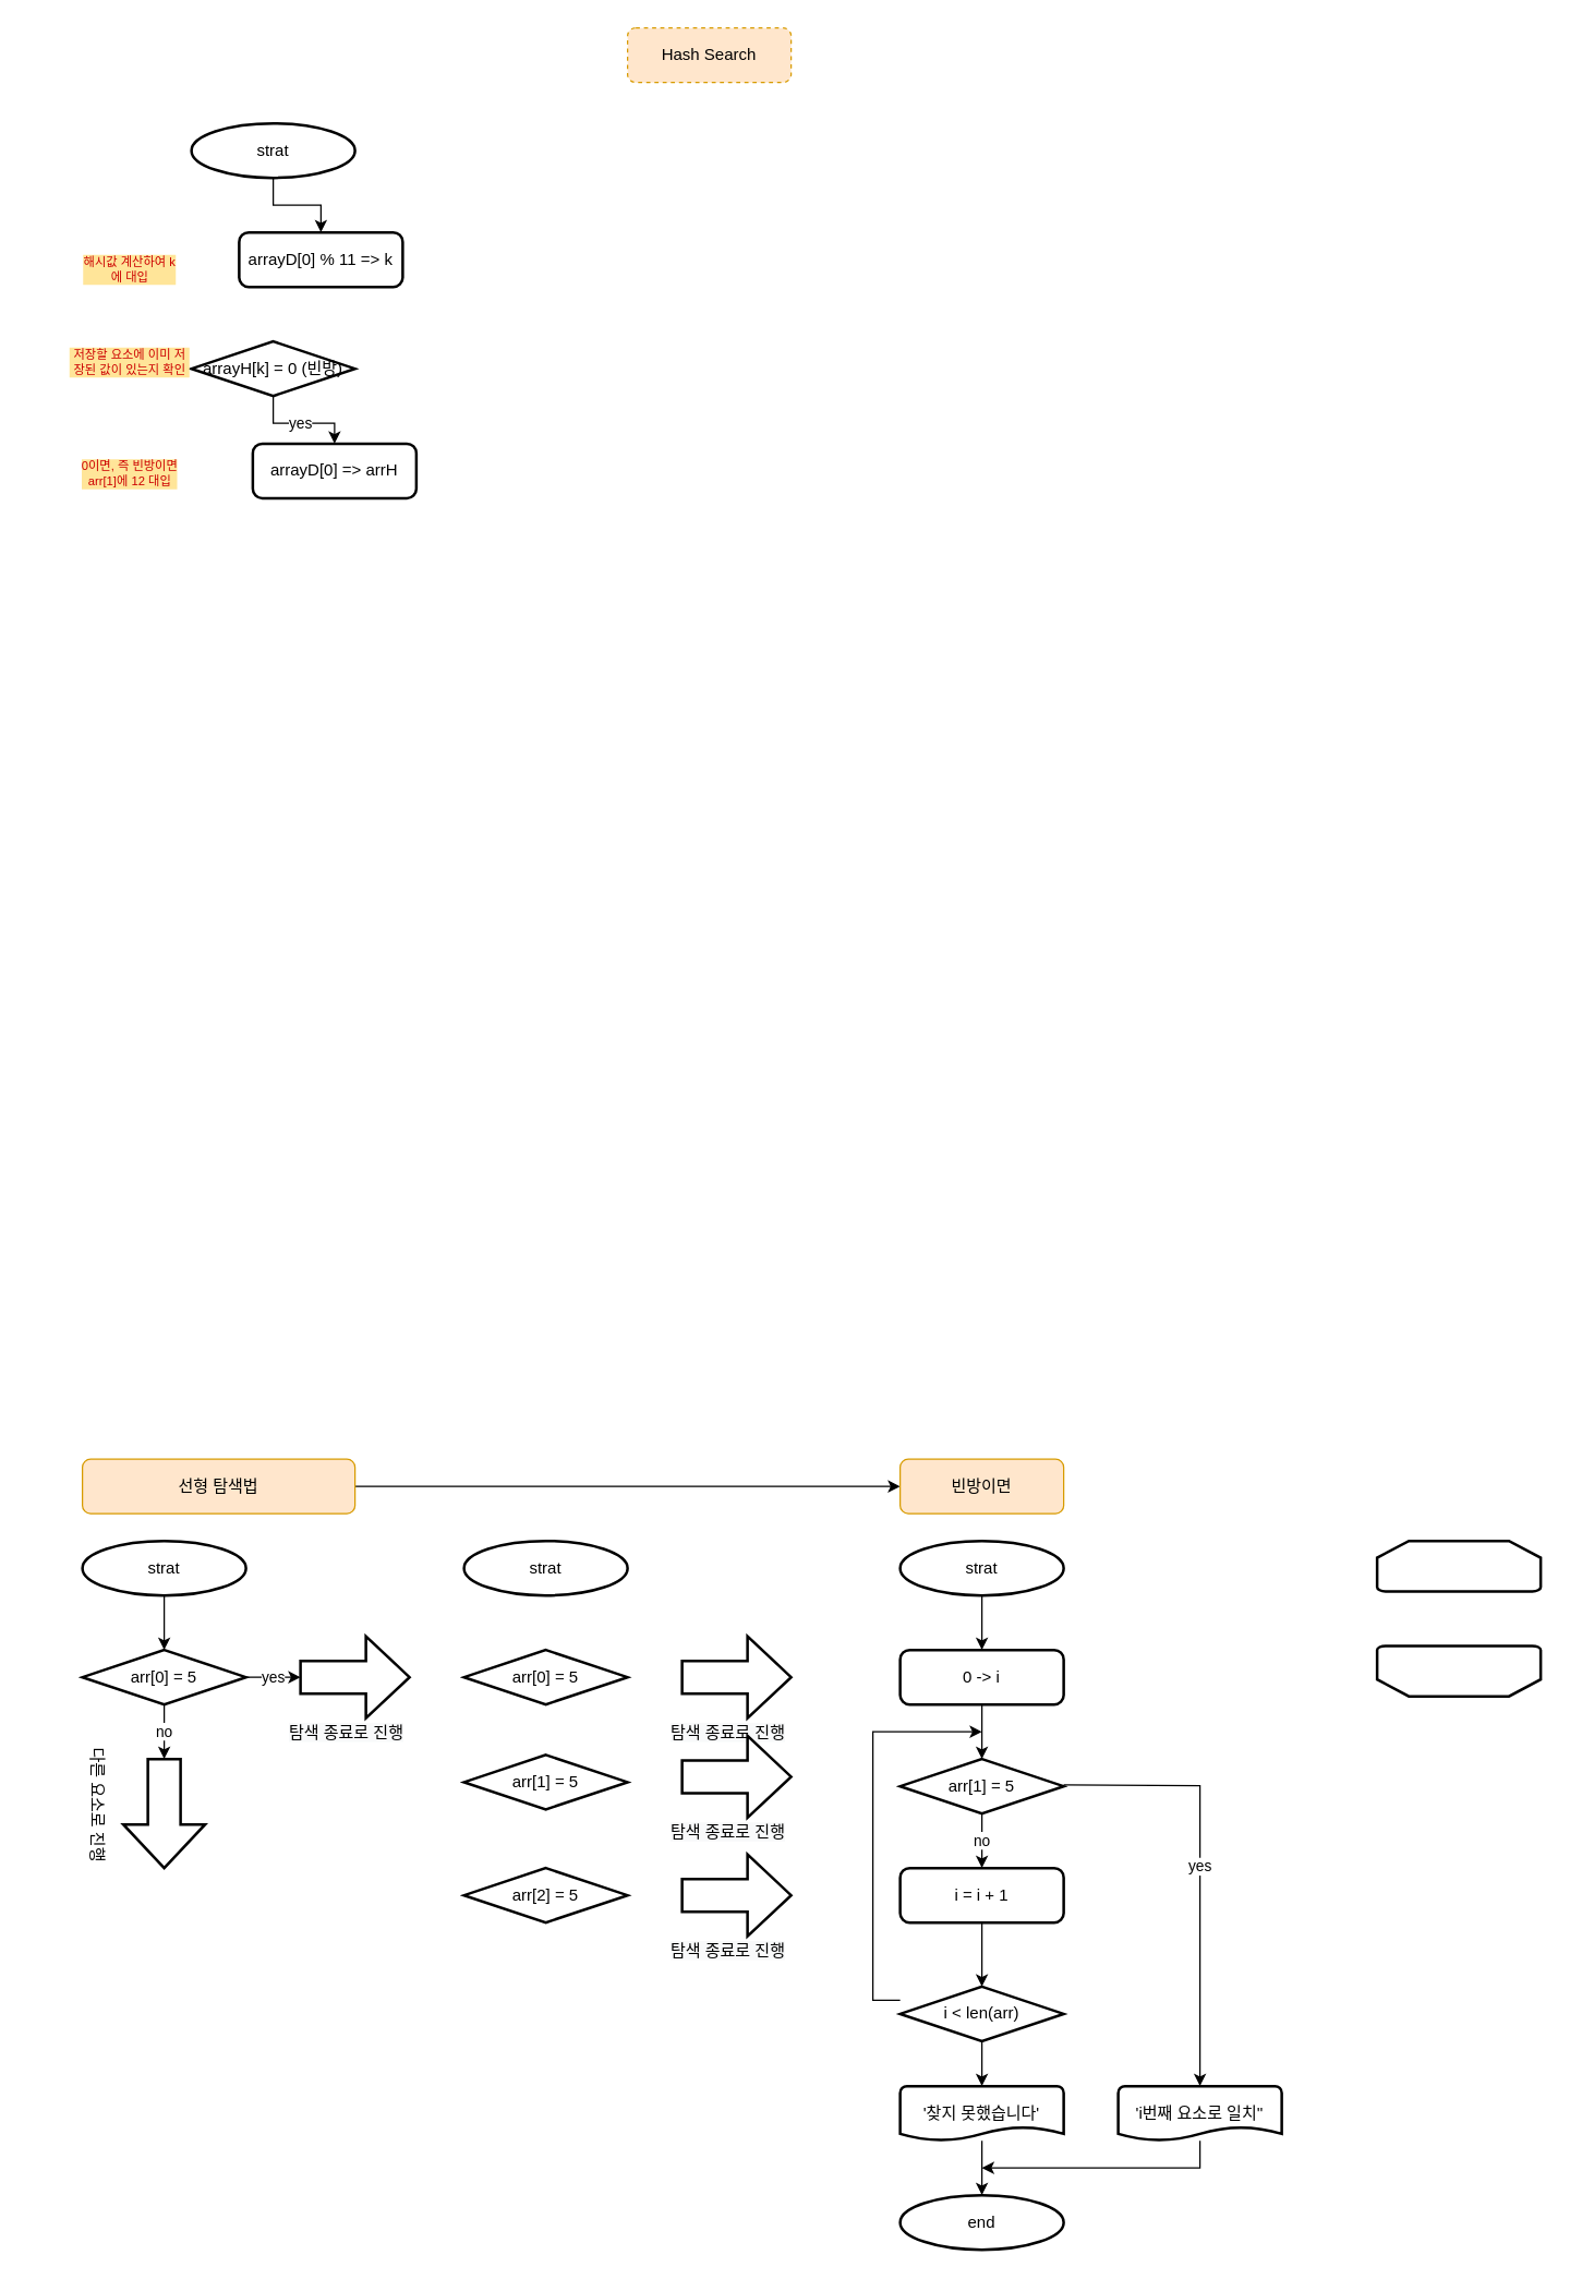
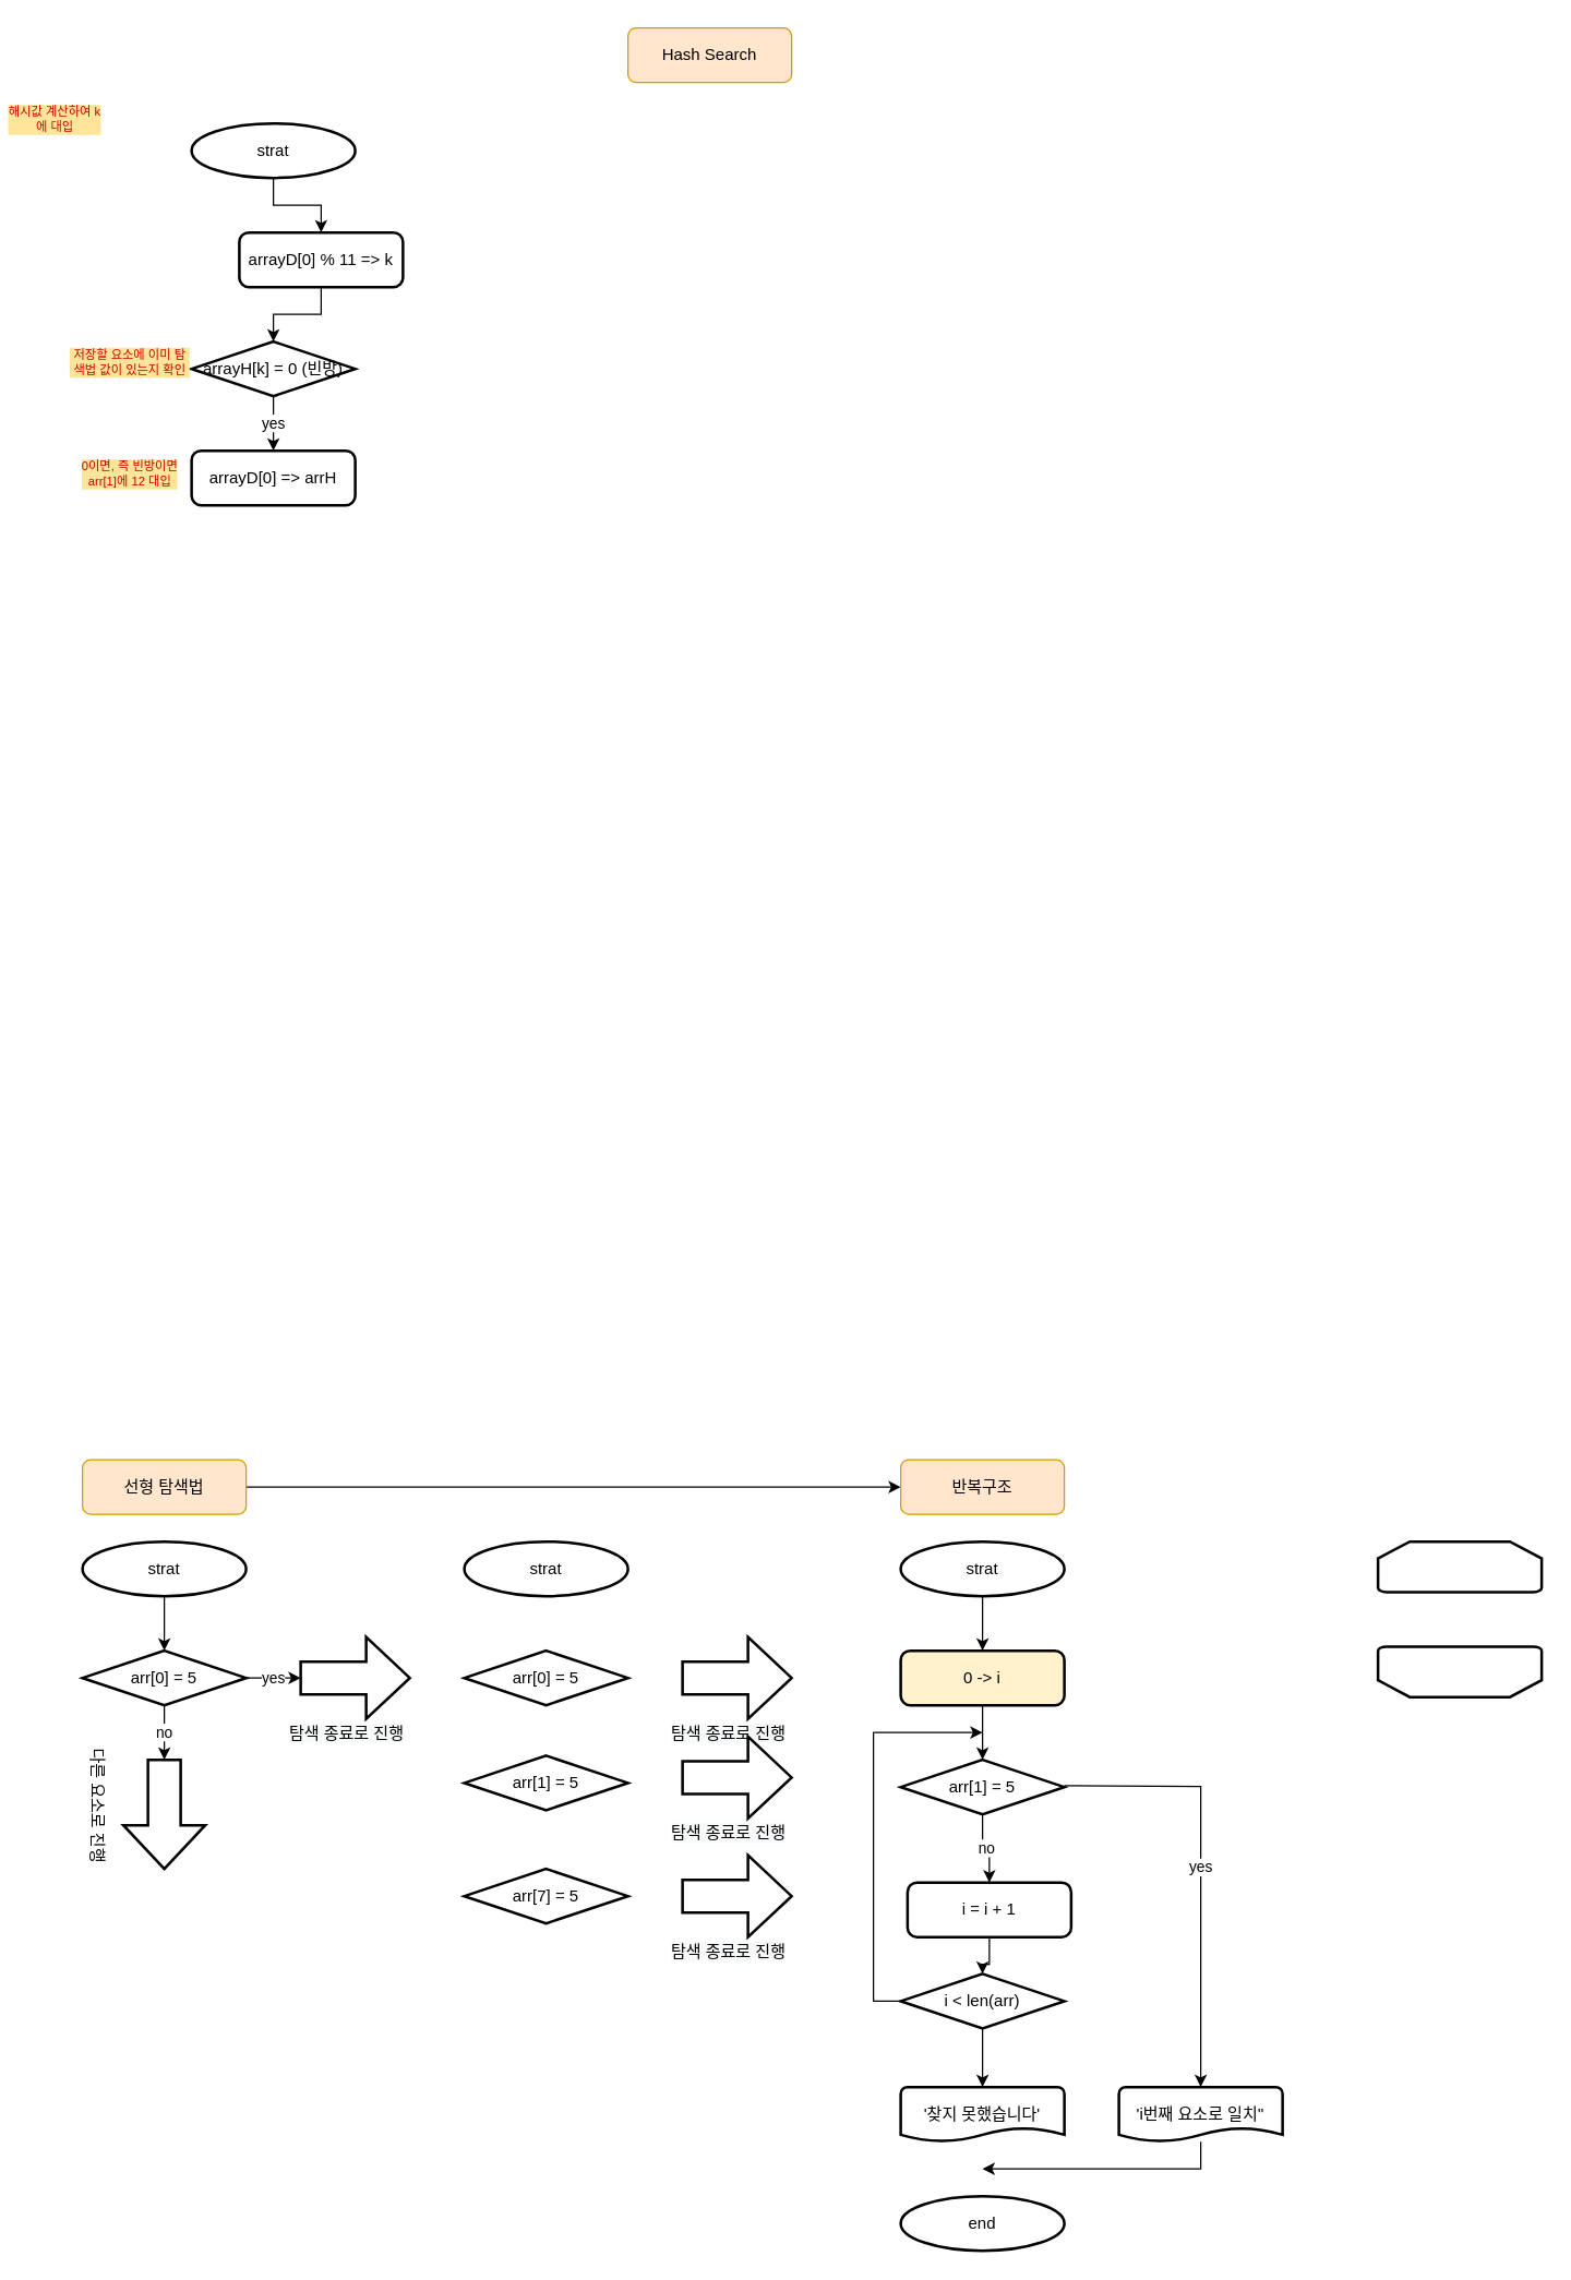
- <mxCell id="43" value="Hash Search" style="rounded=1;whiteSpace=wrap;html=1;fillColor=#ffe6cc;strokeColor=#d79b00;dashed=1;" vertex="1" parent="1"><mxGeometry x="460" y="20" width="120" height="40" as="geometry" /></mxCell>
+ <mxCell id="43" value="Hash Search" style="rounded=1;whiteSpace=wrap;html=1;fillColor=#ffe6cc;strokeColor=#d79b00;" vertex="1" parent="1"><mxGeometry x="460" y="20" width="120" height="40" as="geometry" /></mxCell>
- <mxCell id="52" value="&lt;span style=&quot;font-family: helvetica; font-size: 9px; font-style: normal; font-weight: 400; letter-spacing: normal; text-indent: 0px; text-transform: none; word-spacing: 0px; display: inline; float: none;&quot;&gt;해시값 계산하여 k에 대입&lt;/span&gt;" style="text;whiteSpace=wrap;html=1;fillColor=none;strokeColor=none;fontColor=#CC0000;fontSize=9;labelBackgroundColor=#FFE599;align=center;" vertex="1" parent="1"><mxGeometry x="60" y="180" width="70" height="20" as="geometry" /></mxCell>
+ <mxCell id="52" value="&lt;span style=&quot;font-family: helvetica; font-size: 9px; font-style: normal; font-weight: 400; letter-spacing: normal; text-indent: 0px; text-transform: none; word-spacing: 0px; display: inline; float: none;&quot;&gt;해시값 계산하여 k에 대입&lt;/span&gt;" style="text;whiteSpace=wrap;html=1;fillColor=none;strokeColor=none;fontColor=#CC0000;fontSize=9;labelBackgroundColor=#FFE599;align=center;" vertex="1" parent="1"><mxGeometry x="5" y="70" width="70" height="20" as="geometry" /></mxCell>
+ <mxCell id="46" value="" style="edgeStyle=orthogonalEdgeStyle;rounded=0;orthogonalLoop=1;jettySize=auto;html=1;" edge="1" parent="1" source="47" target="49"><mxGeometry relative="1" as="geometry" /></mxCell>
- <mxCell id="53" value="&lt;span style=&quot;font-family: helvetica; font-size: 9px; font-style: normal; font-weight: 400; letter-spacing: normal; text-indent: 0px; text-transform: none; word-spacing: 0px; display: inline; float: none;&quot;&gt;저장할 요소에 이미 저장된 값이 있는지 확인&lt;/span&gt;" style="text;whiteSpace=wrap;html=1;fillColor=none;strokeColor=none;fontColor=#CC0000;fontSize=9;labelBackgroundColor=#FFE599;align=center;" vertex="1" parent="1"><mxGeometry y="248" width="90" height="30" as="geometry" x="50" /></mxCell>
+ <mxCell id="53" value="&lt;span style=&quot;font-family: helvetica; font-size: 9px; font-style: normal; font-weight: 400; letter-spacing: normal; text-indent: 0px; text-transform: none; word-spacing: 0px; display: inline; float: none;&quot;&gt;저장할 요소에 이미 탐색법 값이 있는지 확인&lt;/span&gt;" style="text;whiteSpace=wrap;html=1;fillColor=none;strokeColor=none;fontColor=#CC0000;fontSize=9;labelBackgroundColor=#FFE599;align=center;" vertex="1" parent="1"><mxGeometry y="248" width="90" height="30" as="geometry" x="50" /></mxCell>
- <mxCell id="50" value="arrayD[0] =&amp;gt; arrH" style="rounded=1;whiteSpace=wrap;html=1;absoluteArcSize=1;arcSize=14;strokeWidth=2;" vertex="1" parent="1"><mxGeometry x="185" y="325" width="120" height="40" as="geometry" /></mxCell>
+ <mxCell id="50" value="arrayD[0] =&amp;gt; arrH" style="rounded=1;whiteSpace=wrap;html=1;absoluteArcSize=1;arcSize=14;strokeWidth=2;" vertex="1" parent="1"><mxGeometry x="140" y="330" width="120" height="40" as="geometry" /></mxCell>
- <mxCell id="3" value="선형 탐색법" style="rounded=1;whiteSpace=wrap;html=1;fillColor=#ffe6cc;strokeColor=#d79b00;" vertex="1" parent="1"><mxGeometry x="60" y="1070" width="200" height="40" as="geometry" /></mxCell>
+ <mxCell id="3" value="선형 탐색법" style="rounded=1;whiteSpace=wrap;html=1;fillColor=#ffe6cc;strokeColor=#d79b00;" vertex="1" parent="1"><mxGeometry x="60" y="1070" width="120" height="40" as="geometry" /></mxCell>
- <mxCell id="29" value="빈방이면" style="rounded=1;whiteSpace=wrap;html=1;fillColor=#ffe6cc;strokeColor=#d79b00;" vertex="1" parent="1"><mxGeometry x="660" y="1070" width="120" height="40" as="geometry" /></mxCell>
+ <mxCell id="29" value="반복구조" style="rounded=1;whiteSpace=wrap;html=1;fillColor=#ffe6cc;strokeColor=#d79b00;" vertex="1" parent="1"><mxGeometry x="660" y="1070" width="120" height="40" as="geometry" /></mxCell>
- <mxCell id="34" value="0 -&amp;gt; i" style="rounded=1;whiteSpace=wrap;html=1;absoluteArcSize=1;arcSize=14;strokeWidth=2;" vertex="1" parent="1"><mxGeometry x="660" y="1210" width="120" height="40" as="geometry" /></mxCell>
+ <mxCell id="34" value="0 -&amp;gt; i" style="rounded=1;whiteSpace=wrap;html=1;absoluteArcSize=1;arcSize=14;strokeWidth=2;fillColor=#fff2cc;" vertex="1" parent="1"><mxGeometry x="660" y="1210" width="120" height="40" as="geometry" /></mxCell>
- <mxCell id="16" value="arr[2] = 5" style="strokeWidth=2;html=1;shape=mxgraph.flowchart.decision;whiteSpace=wrap;" vertex="1" parent="1"><mxGeometry x="340" y="1370" width="120" height="40" as="geometry" /></mxCell>
+ <mxCell id="16" value="arr[7] = 5" style="strokeWidth=2;html=1;shape=mxgraph.flowchart.decision;whiteSpace=wrap;" vertex="1" parent="1"><mxGeometry x="340" y="1370" width="120" height="40" as="geometry" /></mxCell>
- <mxCell id="28" value="i = i + 1" style="rounded=1;whiteSpace=wrap;html=1;absoluteArcSize=1;arcSize=14;strokeWidth=2;" vertex="1" parent="1"><mxGeometry x="660" y="1370" width="120" height="40" as="geometry" /></mxCell>
+ <mxCell id="28" value="i = i + 1" style="rounded=1;whiteSpace=wrap;html=1;absoluteArcSize=1;arcSize=14;strokeWidth=2;" vertex="1" parent="1"><mxGeometry x="665" y="1380" width="120" height="40" as="geometry" /></mxCell>
- <mxCell id="38" value="i &amp;lt; len(arr)" style="strokeWidth=2;html=1;shape=mxgraph.flowchart.decision;whiteSpace=wrap;" vertex="1" parent="1"><mxGeometry x="660" y="1457" width="120" height="40" as="geometry" /></mxCell>
+ <mxCell id="38" value="i &amp;lt; len(arr)" style="strokeWidth=2;html=1;shape=mxgraph.flowchart.decision;whiteSpace=wrap;" vertex="1" parent="1"><mxGeometry x="660" y="1447" width="120" height="40" as="geometry" /></mxCell>
- <mxCell id="39" value="" style="edgeStyle=orthogonalEdgeStyle;rounded=0;orthogonalLoop=1;jettySize=auto;html=1;" edge="1" parent="1" source="40" target="35"><mxGeometry relative="1" as="geometry" /></mxCell>
